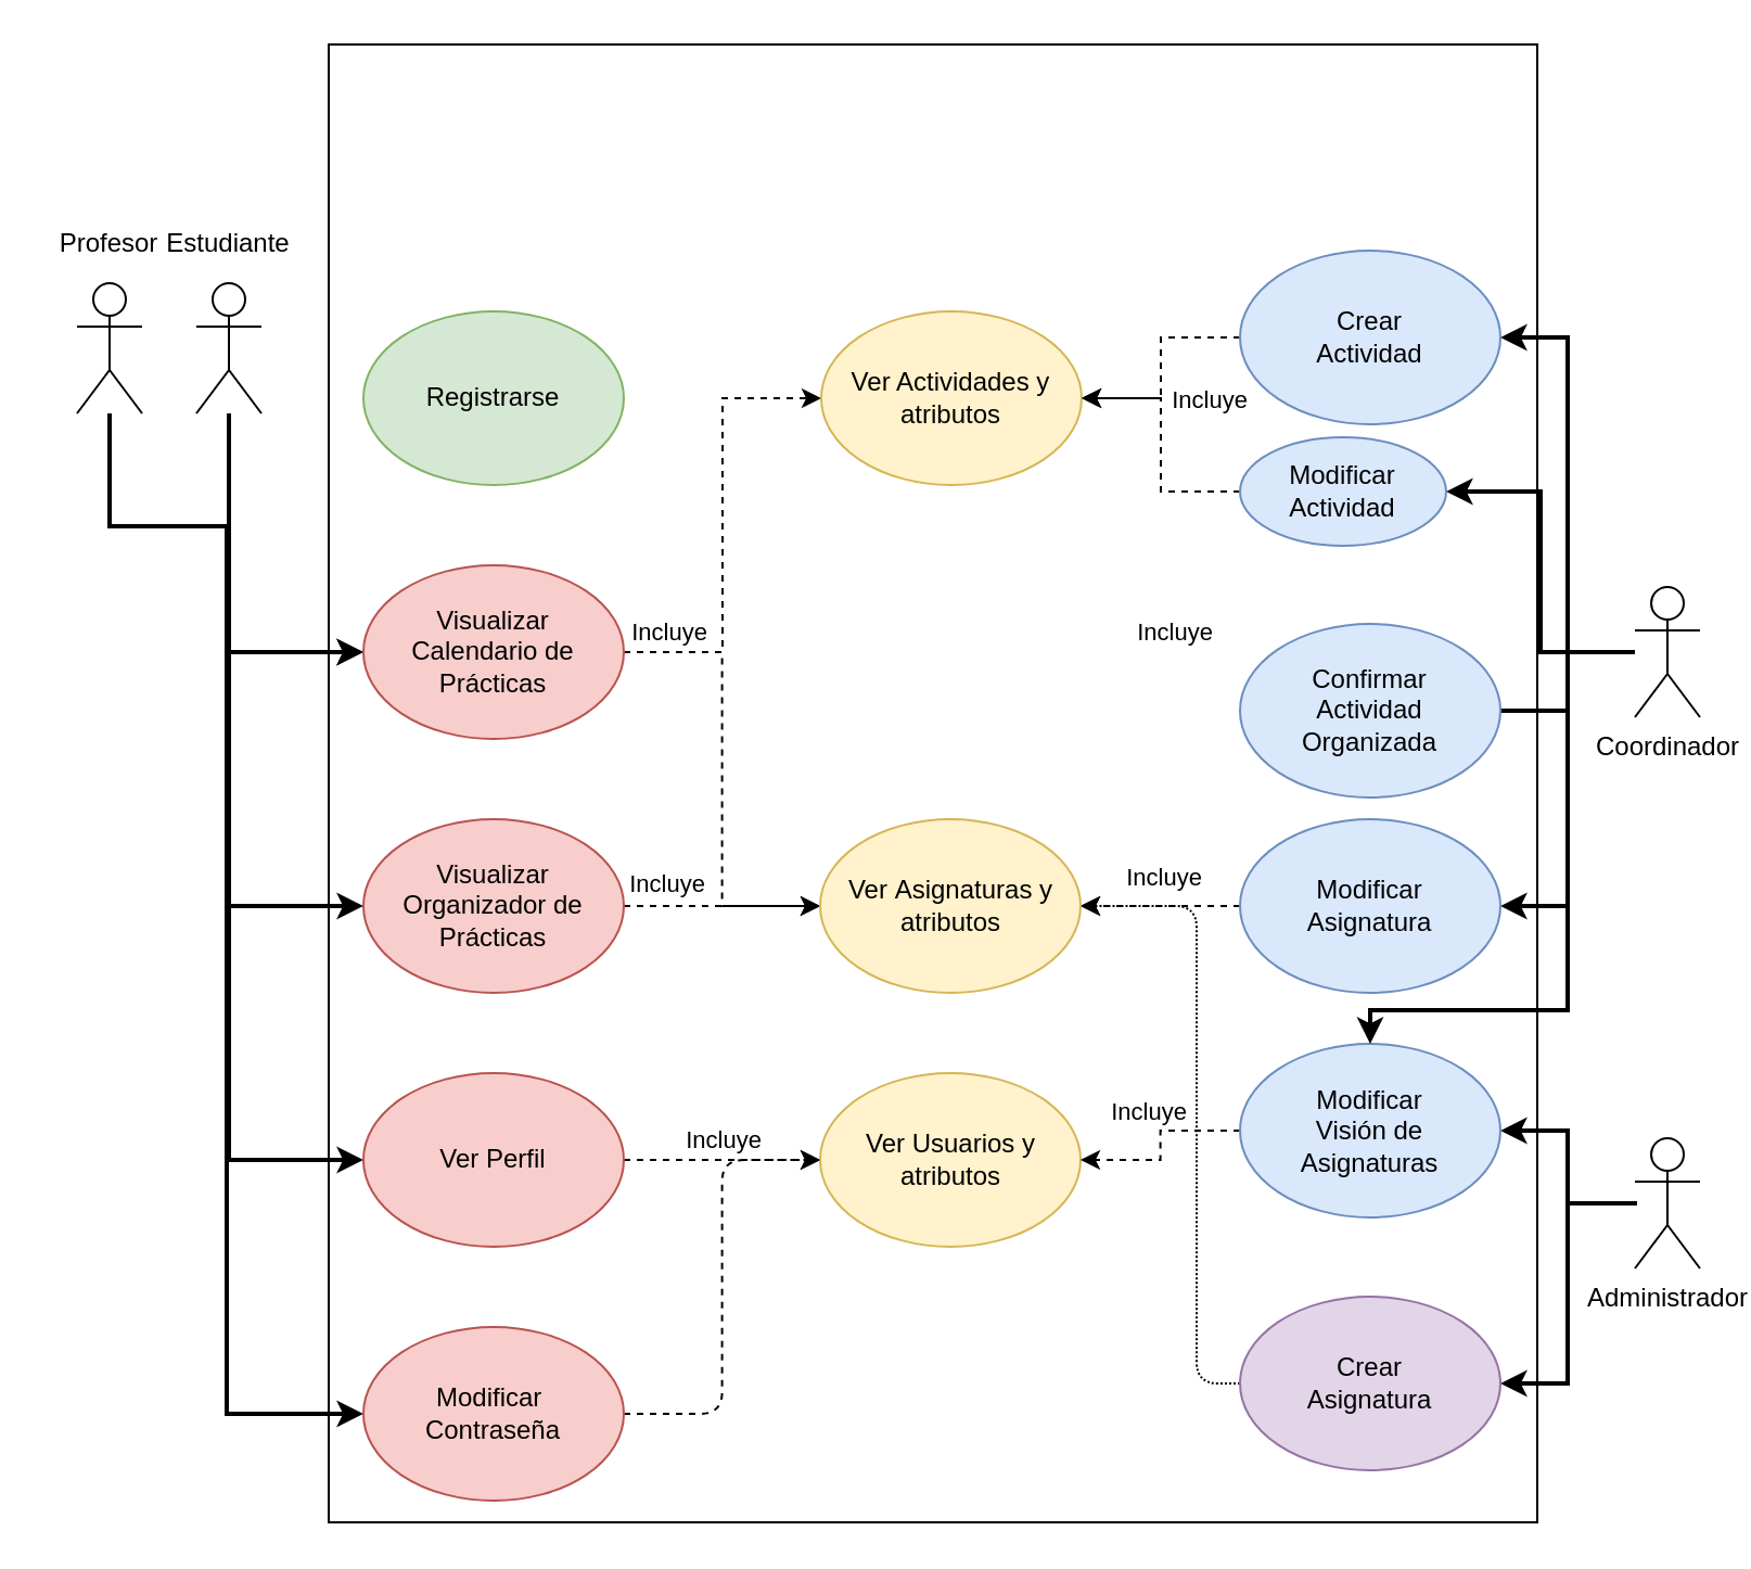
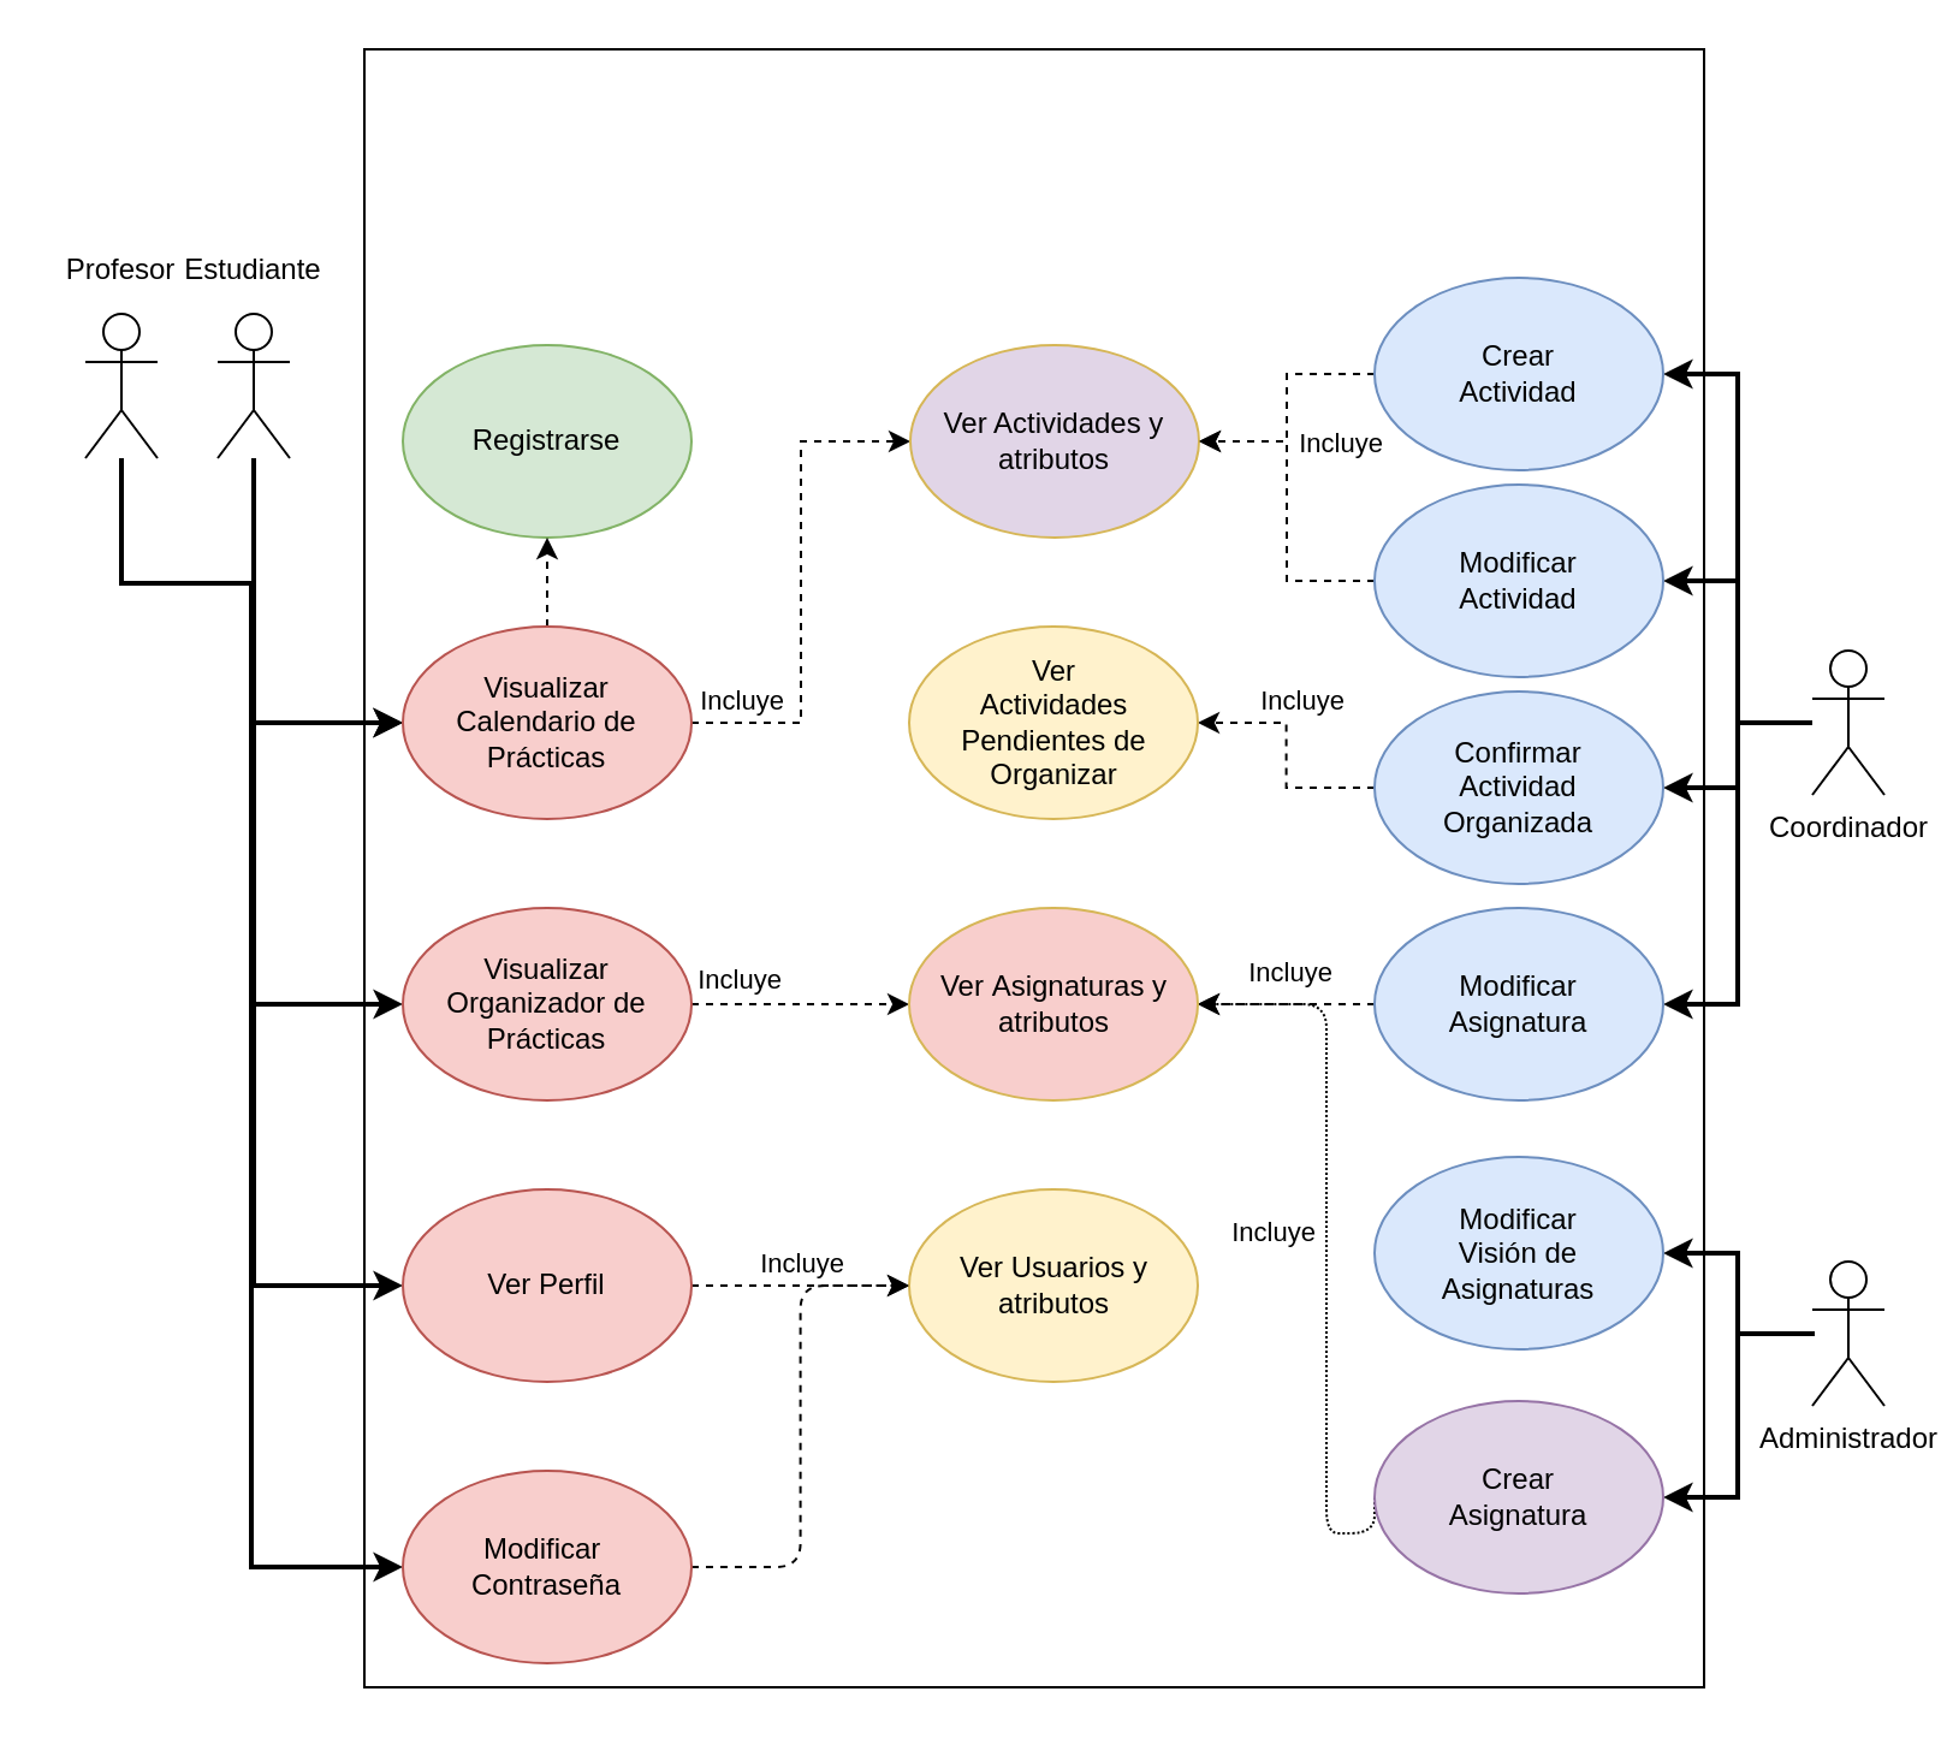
- <mxCell id="35" value="Ver Actividades y atributos" style="ellipse;whiteSpace=wrap;html=1;fillColor=#fff2cc;strokeColor=#d6b656;" parent="1" vertex="1"><mxGeometry x="378" y="143" width="120" height="80" as="geometry" /></mxCell>
+ <mxCell id="35" value="Ver Actividades y atributos" style="ellipse;whiteSpace=wrap;html=1;fillColor=#e1d5e7;strokeColor=#d6b656;" parent="1" vertex="1"><mxGeometry x="378" y="143" width="120" height="80" as="geometry" /></mxCell>
- <mxCell id="54" value="Modificar&lt;div&gt;Actividad&lt;/div&gt;" style="ellipse;whiteSpace=wrap;html=1;fillColor=#dae8fc;strokeColor=#6c8ebf;" parent="1" vertex="1"><mxGeometry x="571" y="201" width="95" height="50" as="geometry" /></mxCell>
+ <mxCell id="54" value="Modificar&lt;div&gt;Actividad&lt;/div&gt;" style="ellipse;whiteSpace=wrap;html=1;fillColor=#dae8fc;strokeColor=#6c8ebf;" parent="1" vertex="1"><mxGeometry x="571" y="201" width="120" height="80" as="geometry" /></mxCell>
+ <mxCell id="34" value="Ver&lt;br&gt;&lt;div&gt;Actividades Pendientes de&lt;/div&gt;&lt;div&gt;Organizar&lt;/div&gt;" style="ellipse;whiteSpace=wrap;html=1;fillColor=#fff2cc;strokeColor=#d6b656;" parent="1" vertex="1"><mxGeometry x="377.5" y="260" width="120" height="80" as="geometry" /></mxCell>
+ <mxCell id="30" style="edgeStyle=orthogonalEdgeStyle;rounded=0;orthogonalLoop=1;jettySize=auto;html=1;dashed=1;strokeWidth=1;" parent="1" source="31" target="34" edge="1"><mxGeometry relative="1" as="geometry" /></mxCell>
- <mxCell id="10" style="edgeStyle=orthogonalEdgeStyle;rounded=0;orthogonalLoop=1;jettySize=auto;html=1;strokeWidth=2;endArrow=none;" parent="1" source="13" target="31" edge="1"><mxGeometry relative="1" as="geometry" /></mxCell>
+ <mxCell id="10" style="edgeStyle=orthogonalEdgeStyle;rounded=0;orthogonalLoop=1;jettySize=auto;html=1;strokeWidth=2;" parent="1" source="13" target="31" edge="1"><mxGeometry relative="1" as="geometry" /></mxCell>
- <mxCell id="18" style="edgeStyle=orthogonalEdgeStyle;rounded=0;orthogonalLoop=1;jettySize=auto;html=1;entryX=0;entryY=0.5;entryDx=0;entryDy=0;dashed=1;" parent="1" source="19" target="33" edge="1"><mxGeometry relative="1" as="geometry" /></mxCell>
+ <mxCell id="18" style="edgeStyle=orthogonalEdgeStyle;rounded=0;orthogonalLoop=1;jettySize=auto;html=1;dashed=1;" parent="1" source="19" target="16" edge="1"><mxGeometry relative="1" as="geometry" /></mxCell>
- <mxCell id="33" value="Ver&amp;nbsp;&lt;span style=&quot;background-color: transparent; color: light-dark(rgb(0, 0, 0), rgb(255, 255, 255));&quot;&gt;Asignaturas y atributos&lt;/span&gt;" style="ellipse;whiteSpace=wrap;html=1;fillColor=#fff2cc;strokeColor=#d6b656;" parent="1" vertex="1"><mxGeometry x="377.5" y="377" width="120" height="80" as="geometry" /></mxCell>
+ <mxCell id="33" value="Ver&amp;nbsp;&lt;span style=&quot;background-color: transparent; color: light-dark(rgb(0, 0, 0), rgb(255, 255, 255));&quot;&gt;Asignaturas y atributos&lt;/span&gt;" style="ellipse;whiteSpace=wrap;html=1;fillColor=#f8cecc;strokeColor=#d6b656;" parent="1" vertex="1"><mxGeometry x="377.5" y="377" width="120" height="80" as="geometry" /></mxCell>
- <mxCell id="52" style="edgeStyle=orthogonalEdgeStyle;rounded=0;orthogonalLoop=1;jettySize=auto;html=1;entryX=0.5;entryY=0;entryDx=0;entryDy=0;strokeWidth=2;" parent="1" source="13" target="44" edge="1"><mxGeometry relative="1" as="geometry"><mxPoint x="790" y="430" as="sourcePoint" /><mxPoint x="728" y="547" as="targetPoint" /><Array as="points"><mxPoint x="722" y="300" /><mxPoint x="722" y="465" /><mxPoint x="631" y="465" /></Array></mxGeometry></mxCell>
- <mxCell id="43" style="edgeStyle=orthogonalEdgeStyle;rounded=0;orthogonalLoop=1;jettySize=auto;html=1;dashed=1;" parent="1" source="44" target="38" edge="1"><mxGeometry relative="1" as="geometry" /></mxCell>
- <mxCell id="51" value="Crear&lt;div&gt;Asignatura&lt;/div&gt;" style="ellipse;whiteSpace=wrap;html=1;fillColor=#e1d5e7;strokeColor=#9673a6;" parent="1" vertex="1"><mxGeometry x="571" y="597" width="120" height="80" as="geometry" /></mxCell>
+ <mxCell id="51" value="Crear&lt;div&gt;Asignatura&lt;/div&gt;" style="ellipse;whiteSpace=wrap;html=1;fillColor=#e1d5e7;strokeColor=#9673a6;" parent="1" vertex="1"><mxGeometry x="571" y="582" width="120" height="80" as="geometry" /></mxCell>
